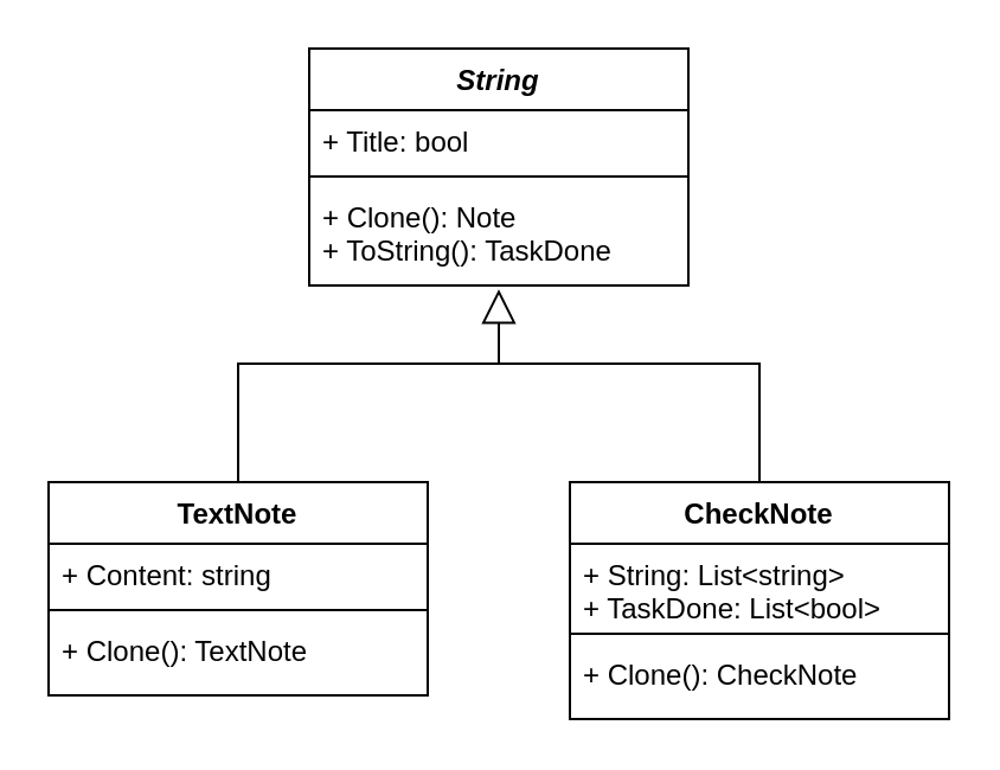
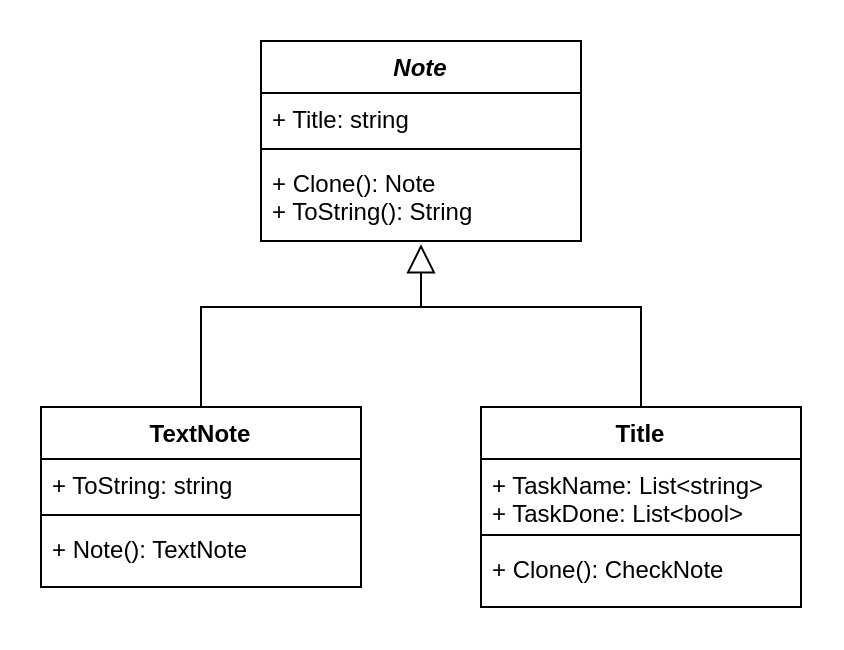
- <mxCell id="2" value="&lt;i&gt;String&lt;/i&gt;" style="swimlane;fontStyle=1;align=center;verticalAlign=top;childLayout=stackLayout;horizontal=1;startSize=26;horizontalStack=0;resizeParent=1;resizeParentMax=0;resizeLast=0;collapsible=1;marginBottom=0;whiteSpace=wrap;html=1;" parent="1" vertex="1"><mxGeometry x="130" y="20" width="160" height="100" as="geometry" /></mxCell>
+ <mxCell id="2" value="&lt;i&gt;Note&lt;/i&gt;" style="swimlane;fontStyle=1;align=center;verticalAlign=top;childLayout=stackLayout;horizontal=1;startSize=26;horizontalStack=0;resizeParent=1;resizeParentMax=0;resizeLast=0;collapsible=1;marginBottom=0;whiteSpace=wrap;html=1;" parent="1" vertex="1"><mxGeometry x="130" y="20" width="160" height="100" as="geometry" /></mxCell>
- <mxCell id="3" value="+ Title: bool" style="text;strokeColor=none;fillColor=none;align=left;verticalAlign=top;spacingLeft=4;spacingRight=4;overflow=hidden;rotatable=0;points=[[0,0.5],[1,0.5]];portConstraint=eastwest;whiteSpace=wrap;html=1;" parent="2" vertex="1"><mxGeometry y="26" width="160" height="24" as="geometry" /></mxCell>
+ <mxCell id="3" value="+ Title: string" style="text;strokeColor=none;fillColor=none;align=left;verticalAlign=top;spacingLeft=4;spacingRight=4;overflow=hidden;rotatable=0;points=[[0,0.5],[1,0.5]];portConstraint=eastwest;whiteSpace=wrap;html=1;" parent="2" vertex="1"><mxGeometry y="26" width="160" height="24" as="geometry" /></mxCell>
- <mxCell id="5" value="+ Clone(): Note&lt;div&gt;+ ToString(): TaskDone&lt;/div&gt;" style="text;strokeColor=none;fillColor=none;align=left;verticalAlign=top;spacingLeft=4;spacingRight=4;overflow=hidden;rotatable=0;points=[[0,0.5],[1,0.5]];portConstraint=eastwest;whiteSpace=wrap;html=1;" parent="2" vertex="1"><mxGeometry y="58" width="160" height="42" as="geometry" /></mxCell>
+ <mxCell id="5" value="+ Clone(): Note&lt;div&gt;+ ToString(): String&lt;/div&gt;" style="text;strokeColor=none;fillColor=none;align=left;verticalAlign=top;spacingLeft=4;spacingRight=4;overflow=hidden;rotatable=0;points=[[0,0.5],[1,0.5]];portConstraint=eastwest;whiteSpace=wrap;html=1;" parent="2" vertex="1"><mxGeometry y="58" width="160" height="42" as="geometry" /></mxCell>
- <mxCell id="12" value="CheckNote" style="swimlane;fontStyle=1;align=center;verticalAlign=top;childLayout=stackLayout;horizontal=1;startSize=26;horizontalStack=0;resizeParent=1;resizeParentMax=0;resizeLast=0;collapsible=1;marginBottom=0;whiteSpace=wrap;html=1;" parent="1" vertex="1"><mxGeometry x="240" y="203" width="160" height="100" as="geometry" /></mxCell>
+ <mxCell id="12" value="Title" style="swimlane;fontStyle=1;align=center;verticalAlign=top;childLayout=stackLayout;horizontal=1;startSize=26;horizontalStack=0;resizeParent=1;resizeParentMax=0;resizeLast=0;collapsible=1;marginBottom=0;whiteSpace=wrap;html=1;" parent="1" vertex="1"><mxGeometry x="240" y="203" width="160" height="100" as="geometry" /></mxCell>
- <mxCell id="8" value="+ Content: string" style="text;strokeColor=none;fillColor=none;align=left;verticalAlign=top;spacingLeft=4;spacingRight=4;overflow=hidden;rotatable=0;points=[[0,0.5],[1,0.5]];portConstraint=eastwest;whiteSpace=wrap;html=1;" parent="7" vertex="1"><mxGeometry y="26" width="160" height="24" as="geometry" /></mxCell>
+ <mxCell id="8" value="+ ToString: string" style="text;strokeColor=none;fillColor=none;align=left;verticalAlign=top;spacingLeft=4;spacingRight=4;overflow=hidden;rotatable=0;points=[[0,0.5],[1,0.5]];portConstraint=eastwest;whiteSpace=wrap;html=1;" parent="7" vertex="1"><mxGeometry y="26" width="160" height="24" as="geometry" /></mxCell>
- <mxCell id="13" value="+ String: List&amp;lt;string&amp;gt;&lt;div&gt;+ TaskDone: List&amp;lt;bool&amp;gt;&lt;/div&gt;" style="text;strokeColor=none;fillColor=none;align=left;verticalAlign=top;spacingLeft=4;spacingRight=4;overflow=hidden;rotatable=0;points=[[0,0.5],[1,0.5]];portConstraint=eastwest;whiteSpace=wrap;html=1;" parent="12" vertex="1"><mxGeometry y="26" width="160" height="34" as="geometry" /></mxCell>
+ <mxCell id="13" value="+ TaskName: List&amp;lt;string&amp;gt;&lt;div&gt;+ TaskDone: List&amp;lt;bool&amp;gt;&lt;/div&gt;" style="text;strokeColor=none;fillColor=none;align=left;verticalAlign=top;spacingLeft=4;spacingRight=4;overflow=hidden;rotatable=0;points=[[0,0.5],[1,0.5]];portConstraint=eastwest;whiteSpace=wrap;html=1;" parent="12" vertex="1"><mxGeometry y="26" width="160" height="34" as="geometry" /></mxCell>
- <mxCell id="10" value="+ Clone(): TextNote" style="text;strokeColor=none;fillColor=none;align=left;verticalAlign=top;spacingLeft=4;spacingRight=4;overflow=hidden;rotatable=0;points=[[0,0.5],[1,0.5]];portConstraint=eastwest;whiteSpace=wrap;html=1;" parent="7" vertex="1"><mxGeometry y="58" width="160" height="32" as="geometry" /></mxCell>
+ <mxCell id="10" value="+ Note(): TextNote" style="text;strokeColor=none;fillColor=none;align=left;verticalAlign=top;spacingLeft=4;spacingRight=4;overflow=hidden;rotatable=0;points=[[0,0.5],[1,0.5]];portConstraint=eastwest;whiteSpace=wrap;html=1;" parent="7" vertex="1"><mxGeometry y="58" width="160" height="32" as="geometry" /></mxCell>
